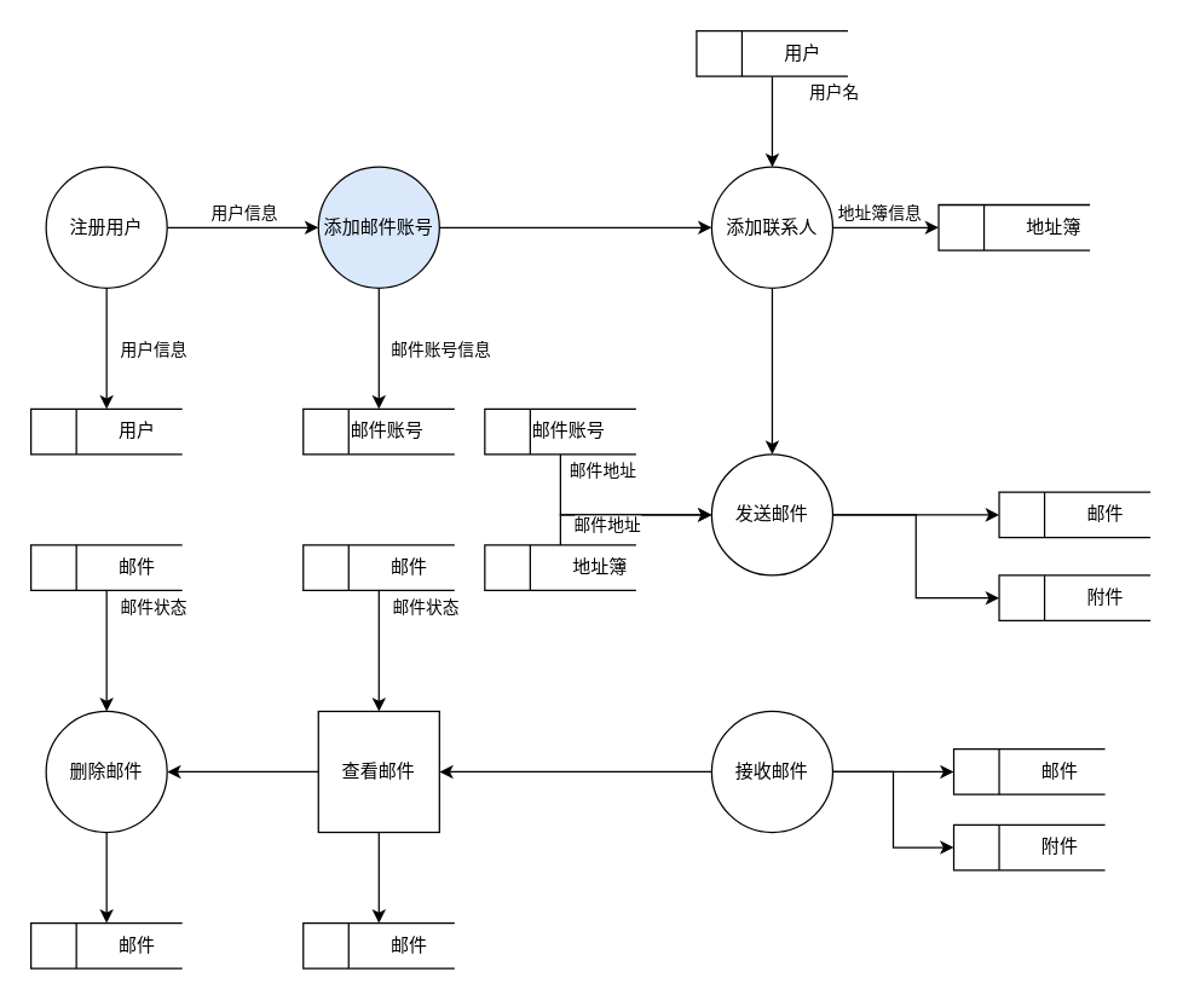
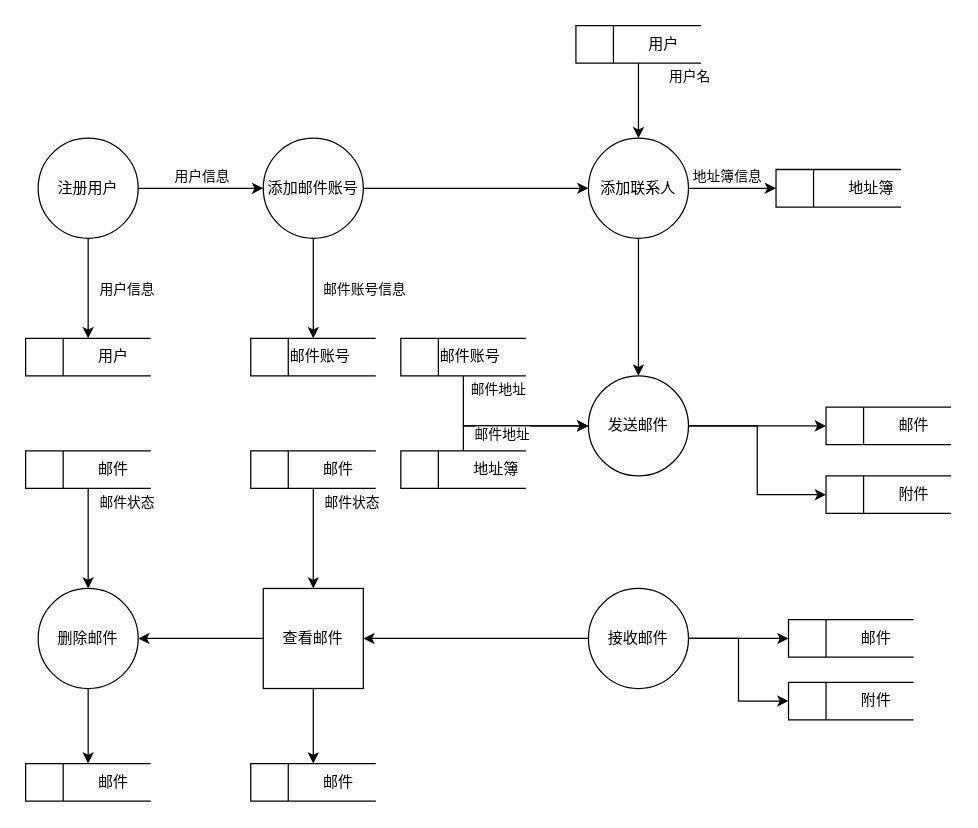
- <mxCell id="10" value="添加邮件账号" style="ellipse;whiteSpace=wrap;html=1;aspect=fixed;fillColor=#dae8fc;" vertex="1" parent="1"><mxGeometry x="210" y="110" width="80" height="80" as="geometry" /></mxCell>
+ <mxCell id="10" value="添加邮件账号" style="ellipse;whiteSpace=wrap;html=1;aspect=fixed;" vertex="1" parent="1"><mxGeometry x="210" y="110" width="80" height="80" as="geometry" /></mxCell>
